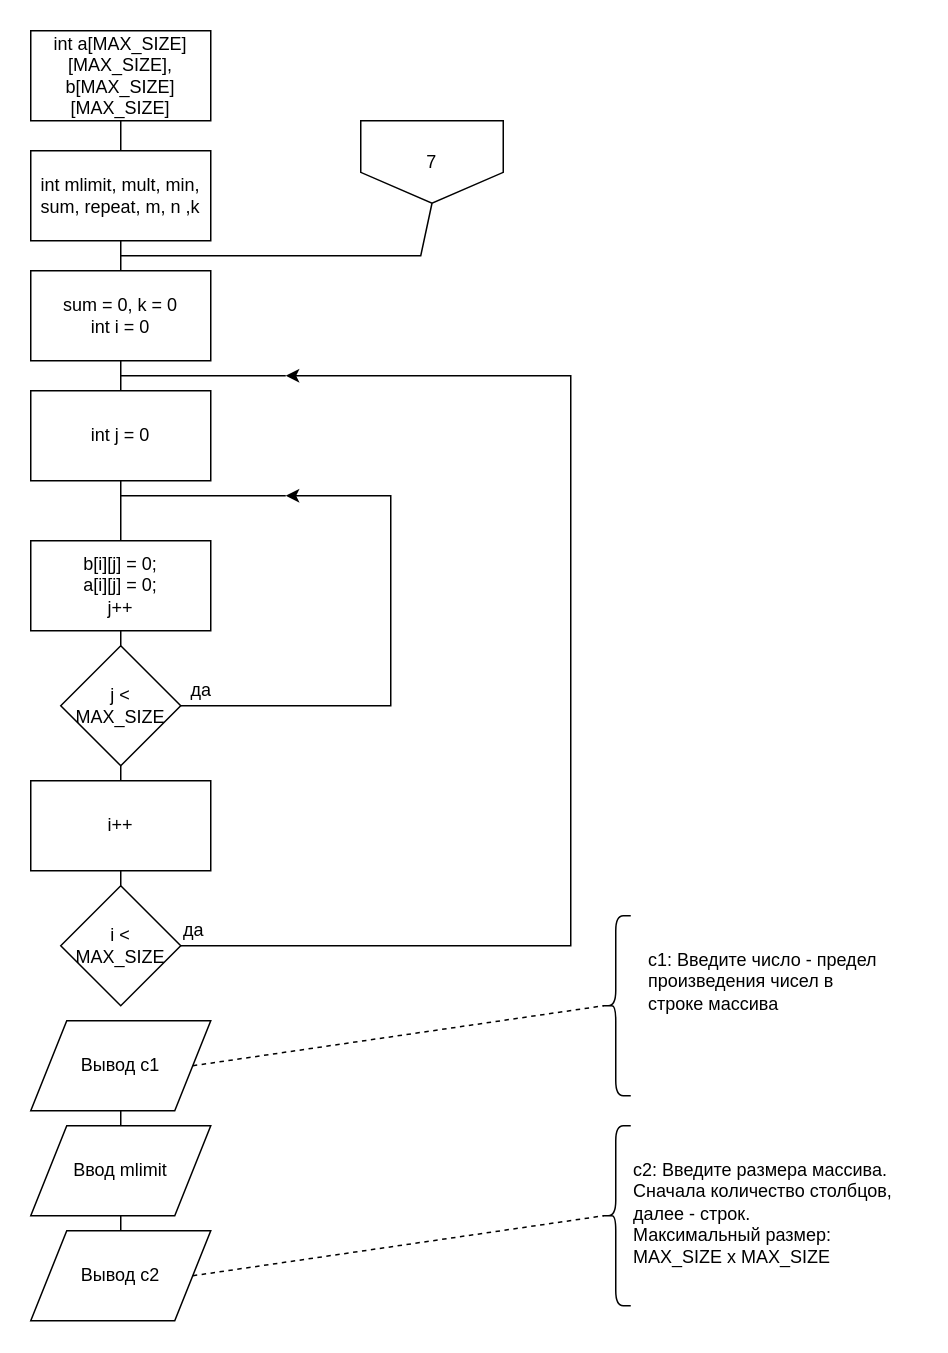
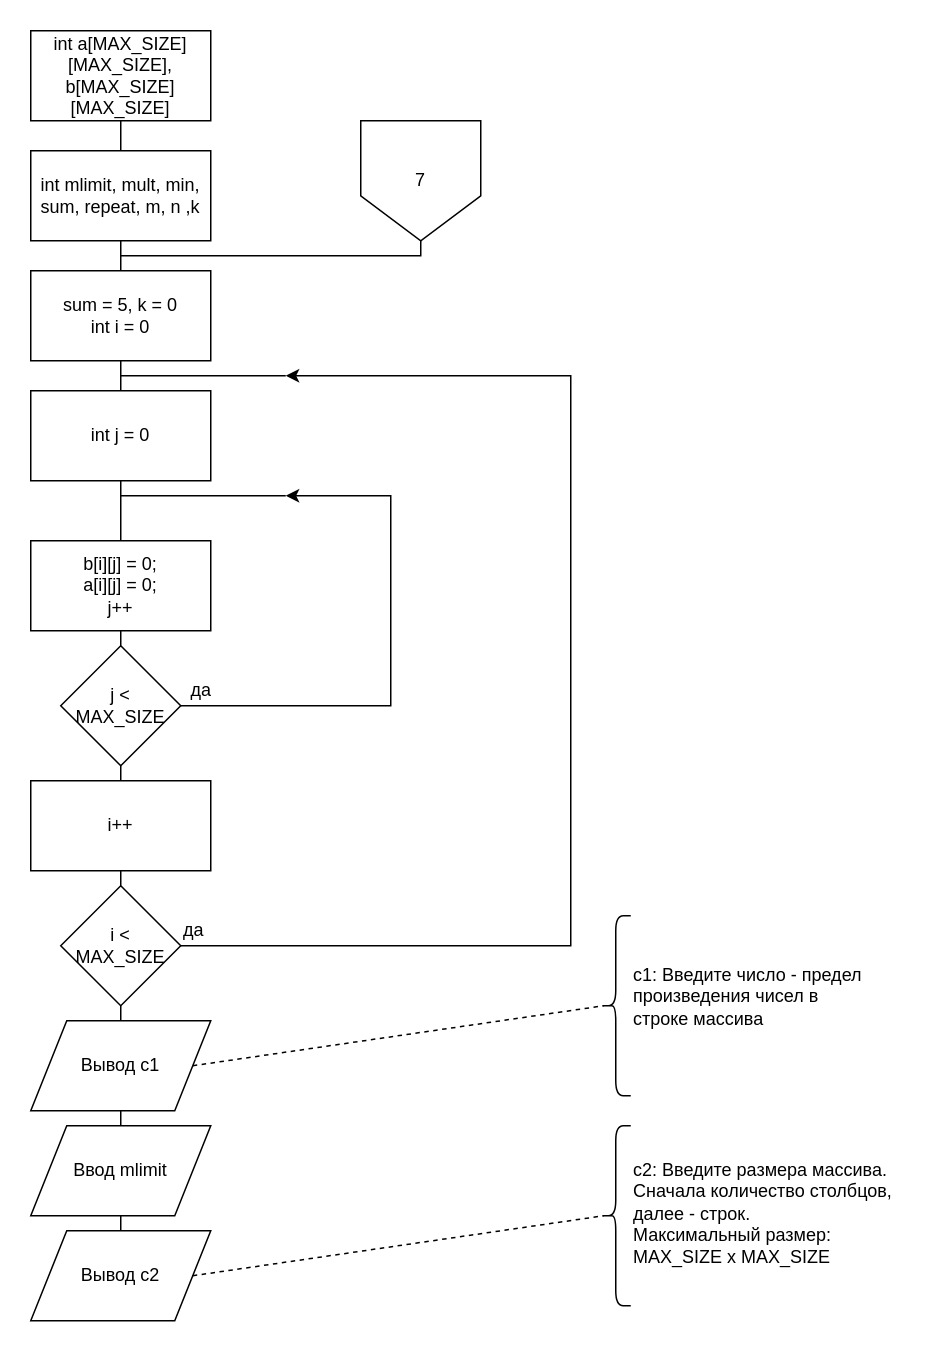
- <mxCell id="35" value="7" style="shape=offPageConnector;whiteSpace=wrap;html=1;" vertex="1" parent="1"><mxGeometry x="240" y="80" width="95" height="55" as="geometry" /></mxCell>
+ <mxCell id="35" value="7" style="shape=offPageConnector;whiteSpace=wrap;html=1;" vertex="1" parent="1"><mxGeometry x="240" y="80" width="80" height="80" as="geometry" /></mxCell>
- <mxCell id="5" value="sum = 0, k = 0&lt;br&gt;int i = 0" style="rounded=0;whiteSpace=wrap;html=1;" vertex="1" parent="1"><mxGeometry x="20" y="180" width="120" height="60" as="geometry" /></mxCell>
+ <mxCell id="5" value="sum = 5, k = 0&lt;br&gt;int i = 0" style="rounded=0;whiteSpace=wrap;html=1;" vertex="1" parent="1"><mxGeometry x="20" y="180" width="120" height="60" as="geometry" /></mxCell>
- <mxCell id="27" value="с1: Введите число - предел &lt;br&gt;произведения чисел в &lt;br&gt;строке массива" style="text;html=1;resizable=0;points=[];autosize=1;align=left;verticalAlign=top;spacingTop=-4;" vertex="1" parent="1"><mxGeometry x="430" y="630" width="170" height="40" as="geometry" /></mxCell>
+ <mxCell id="27" value="с1: Введите число - предел &lt;br&gt;произведения чисел в &lt;br&gt;строке массива" style="text;html=1;resizable=0;points=[];autosize=1;align=left;verticalAlign=top;spacingTop=-4;" vertex="1" parent="1"><mxGeometry x="420" y="640" width="170" height="40" as="geometry" /></mxCell>
+ <mxCell id="24" value="" style="endArrow=none;html=1;entryX=0.5;entryY=1;entryDx=0;entryDy=0;exitX=0.5;exitY=0;exitDx=0;exitDy=0;" edge="1" parent="1" source="23" target="19"><mxGeometry width="50" height="50" relative="1" as="geometry"><mxPoint x="-20" y="780" as="sourcePoint" /><mxPoint x="30" y="730" as="targetPoint" /></mxGeometry></mxCell>
